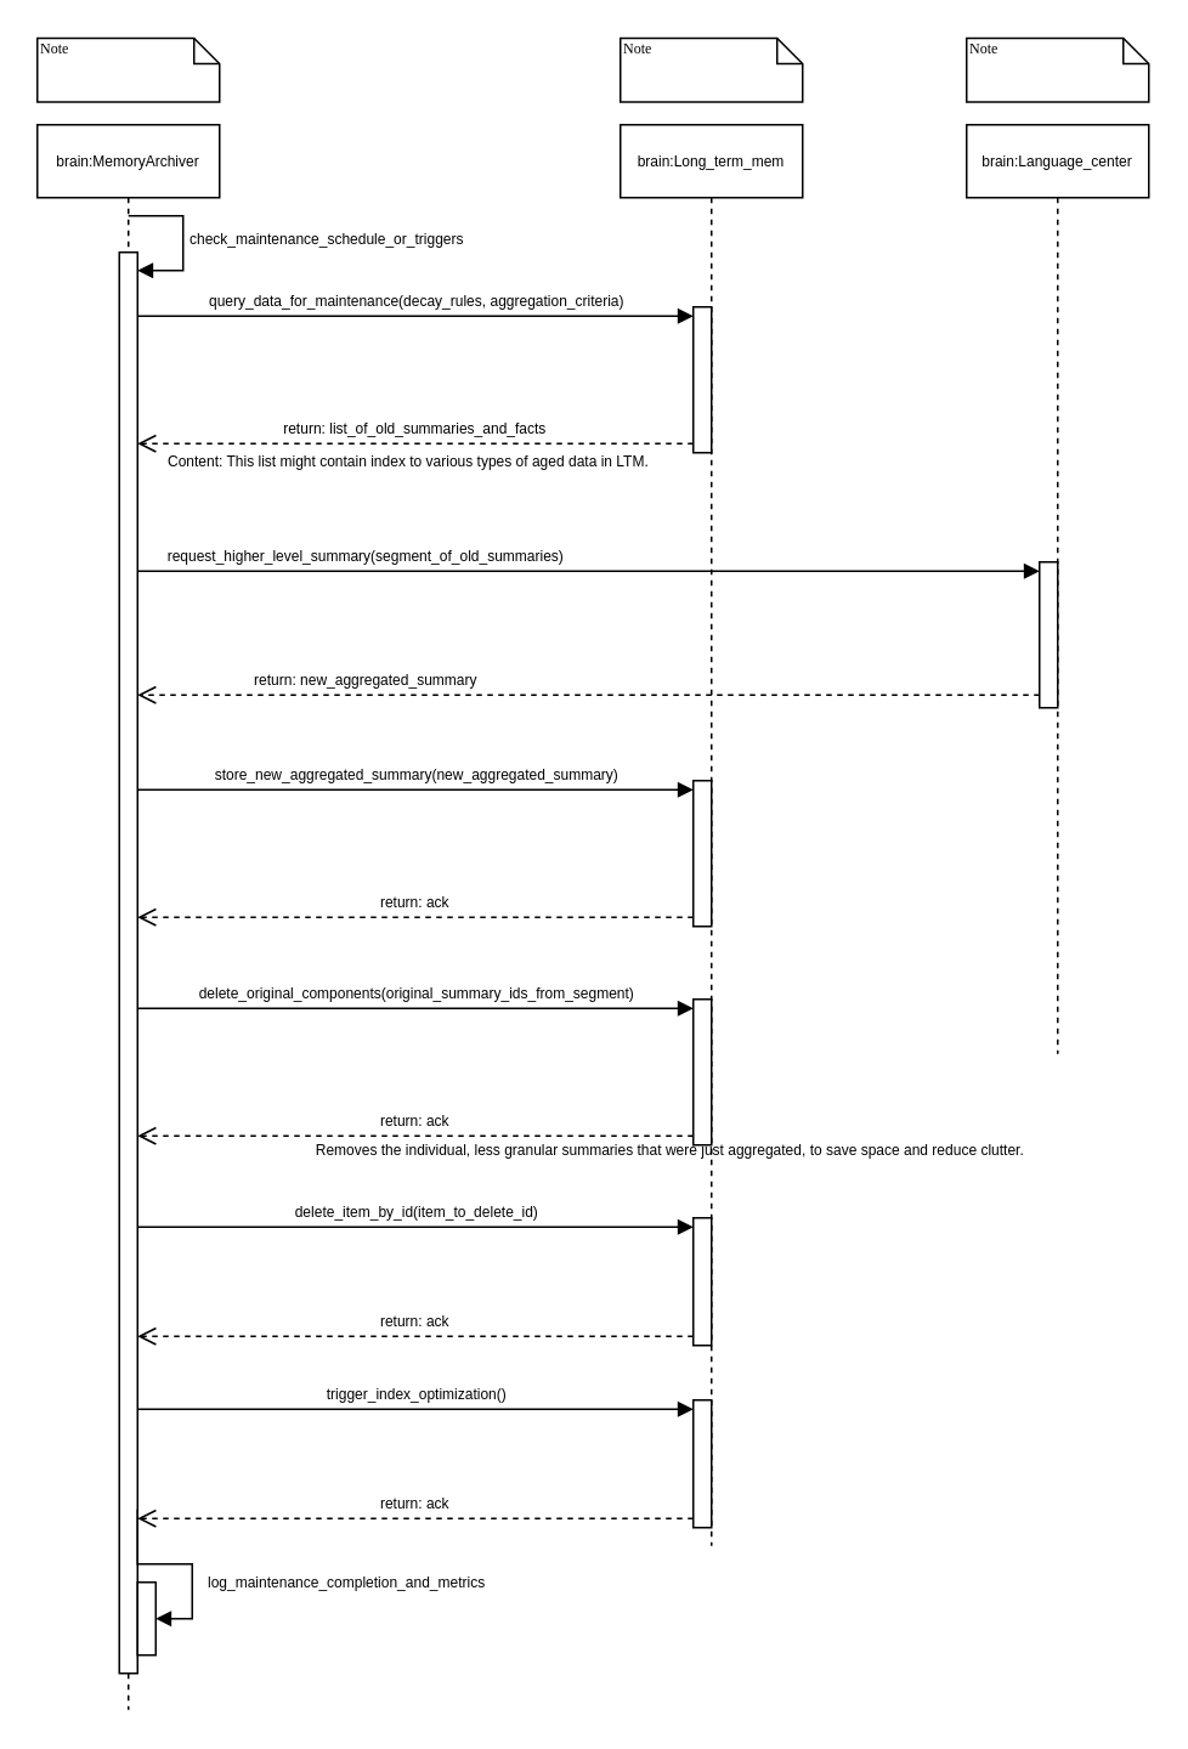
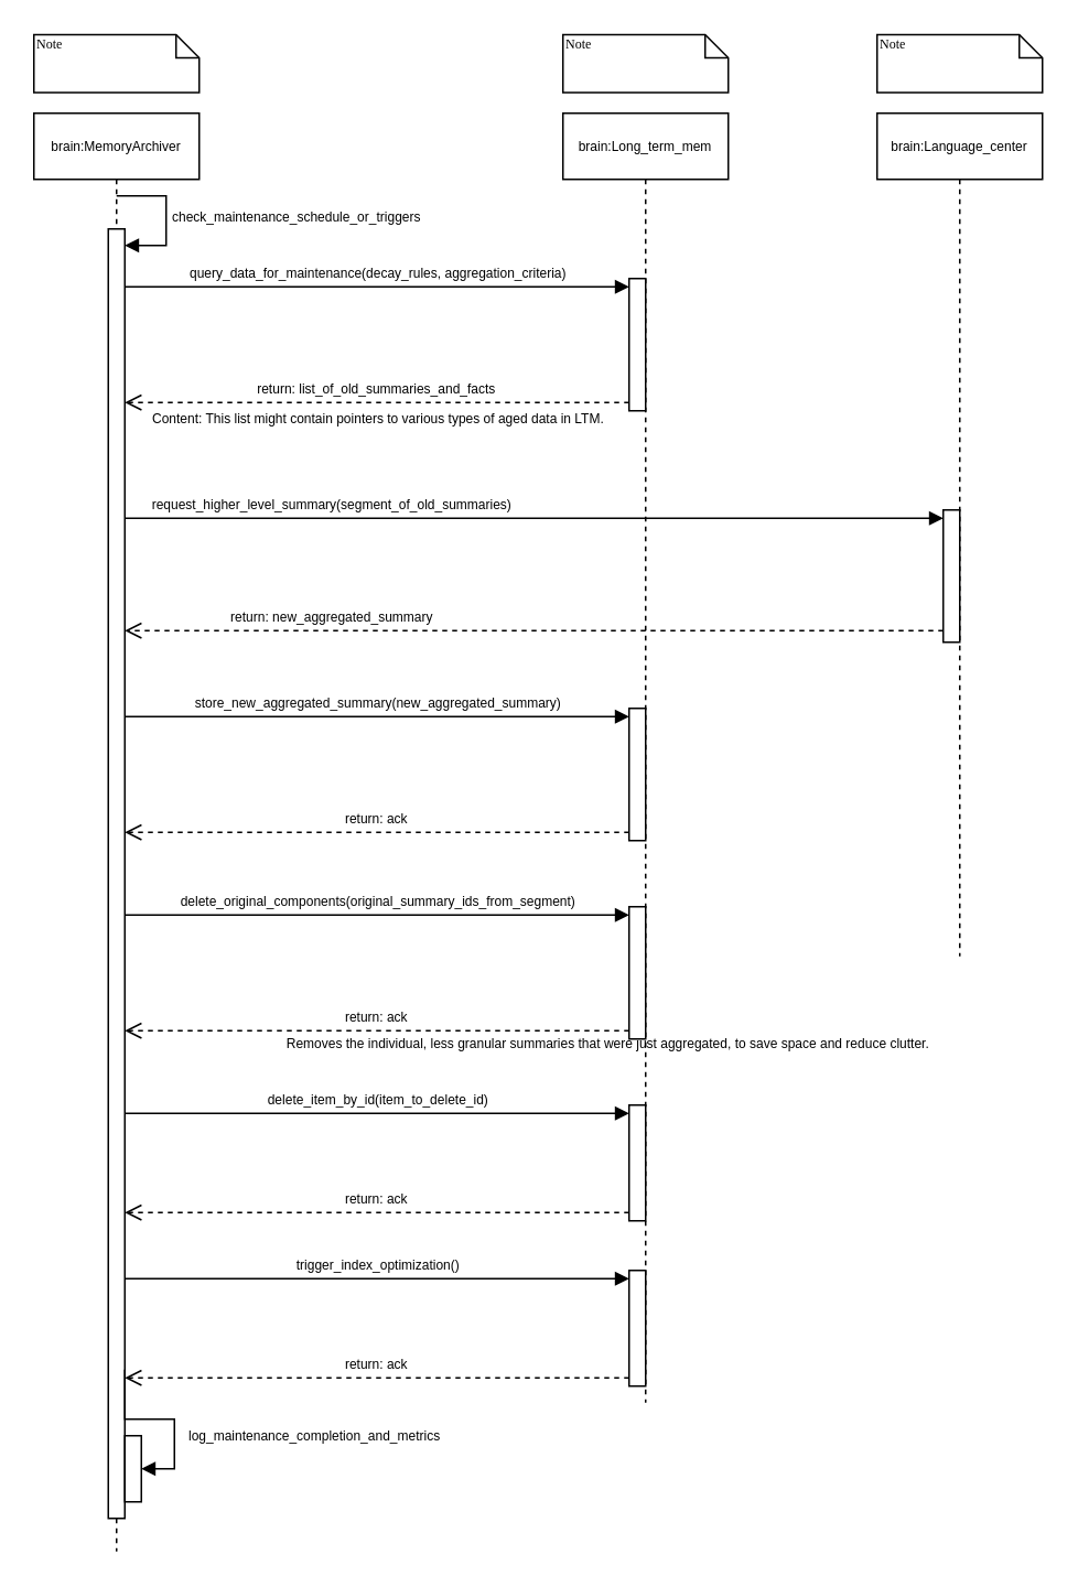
- <mxCell id="20" value="Content: This list might contain index to various types of aged data in LTM." style="text;whiteSpace=wrap;html=1;fontSize=8;" vertex="1" parent="1"><mxGeometry x="90" y="242" width="280" height="20" as="geometry" /></mxCell>
+ <mxCell id="20" value="Content: This list might contain pointers to various types of aged data in LTM." style="text;whiteSpace=wrap;html=1;fontSize=8;" vertex="1" parent="1"><mxGeometry x="90" y="242" width="280" height="20" as="geometry" /></mxCell>
